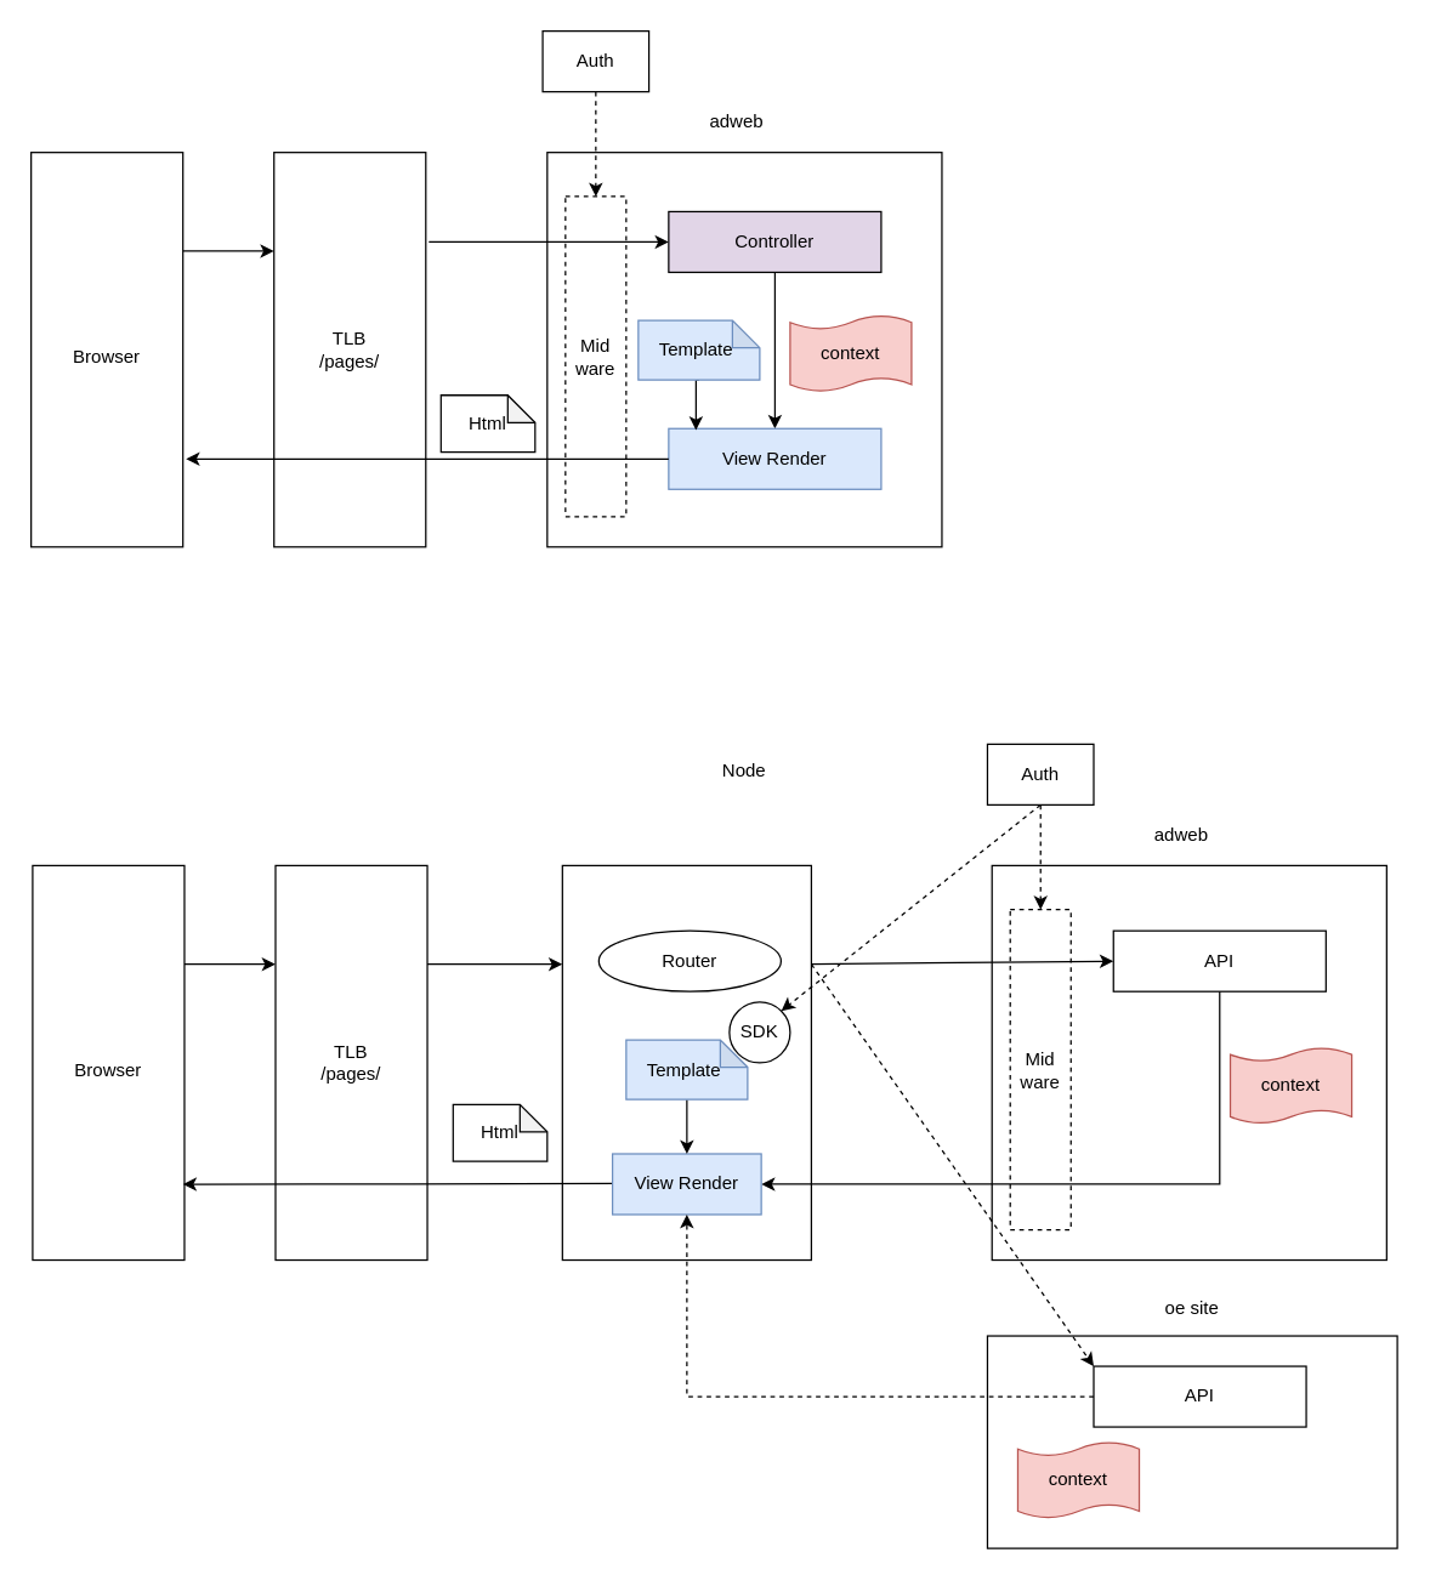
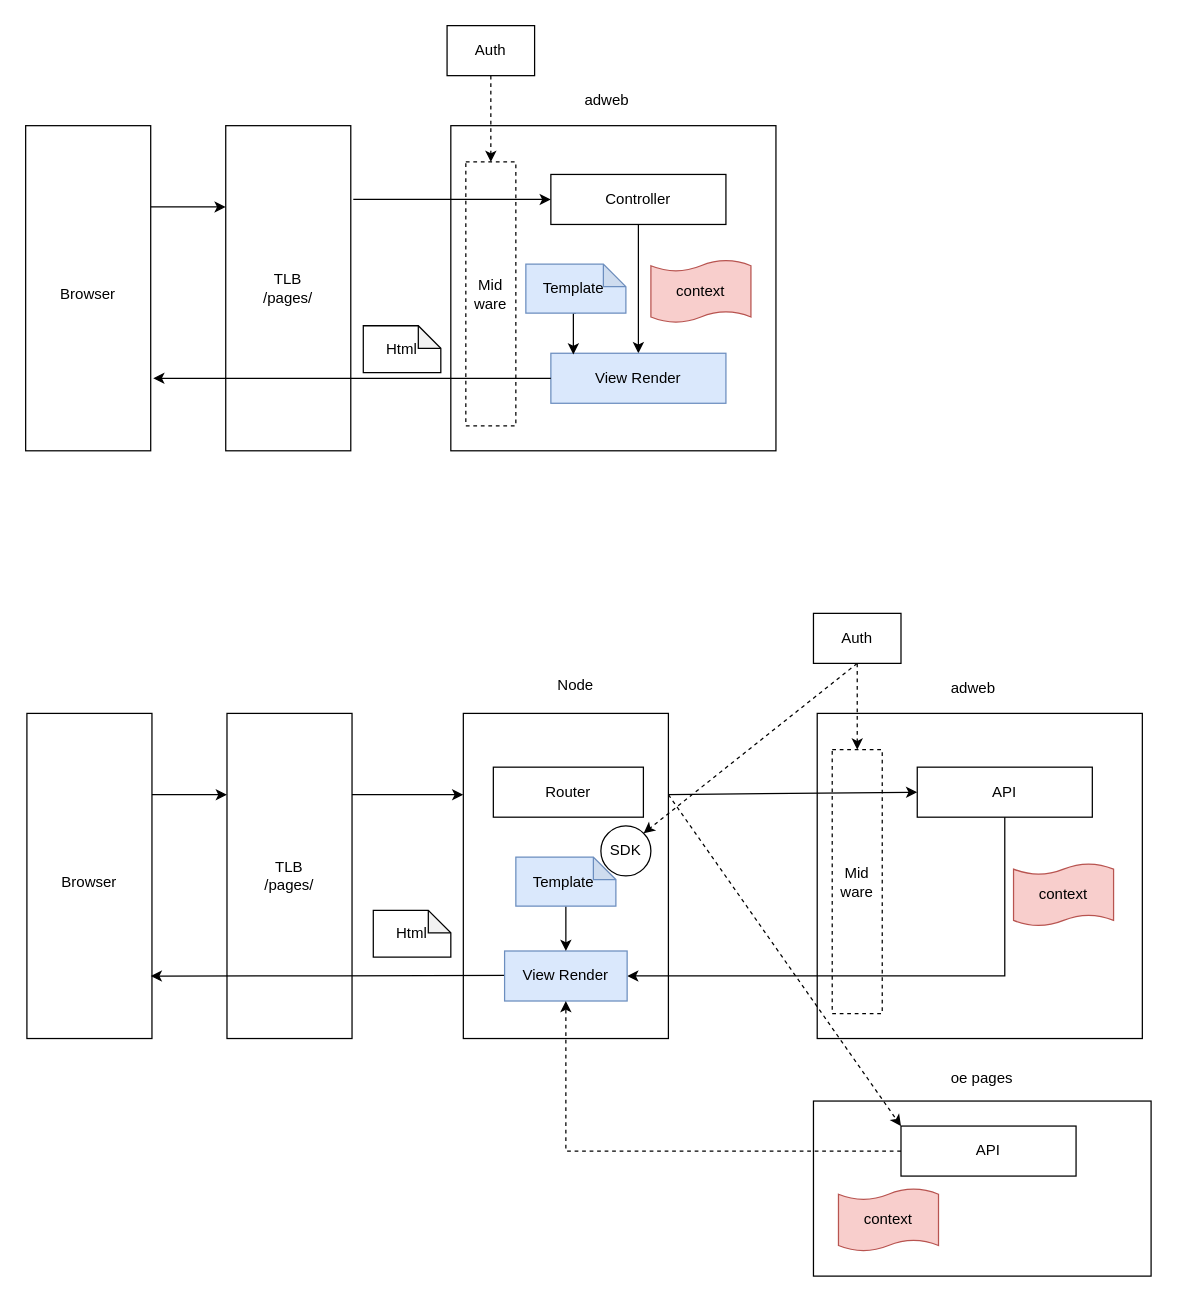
- <mxCell id="9" value="Controller" style="rounded=0;whiteSpace=wrap;html=1;fillColor=#e1d5e7;" vertex="1" parent="1"><mxGeometry x="440" y="139" width="140" height="40" as="geometry" /></mxCell>
+ <mxCell id="9" value="Controller" style="rounded=0;whiteSpace=wrap;html=1;" vertex="1" parent="1"><mxGeometry x="440" y="139" width="140" height="40" as="geometry" /></mxCell>
- <mxCell id="32" value="Node" style="text;html=1;strokeColor=none;fillColor=none;align=center;verticalAlign=middle;whiteSpace=wrap;rounded=0;" vertex="1" parent="1"><mxGeometry x="445" y="497.5" width="90" height="20" as="geometry" /></mxCell>
+ <mxCell id="32" value="Node" style="text;html=1;strokeColor=none;fillColor=none;align=center;verticalAlign=middle;whiteSpace=wrap;rounded=0;" vertex="1" parent="1"><mxGeometry x="415" y="537.5" width="90" height="20" as="geometry" /></mxCell>
- <mxCell id="48" value="Router" style="ellipse;whiteSpace=wrap;html=1;" vertex="1" parent="1"><mxGeometry x="394" y="613" width="120" height="40" as="geometry" /></mxCell>
+ <mxCell id="48" value="Router" style="rounded=0;whiteSpace=wrap;html=1;" vertex="1" parent="1"><mxGeometry x="394" y="613" width="120" height="40" as="geometry" /></mxCell>
- <mxCell id="43" value="oe site" style="text;html=1;strokeColor=none;fillColor=none;align=center;verticalAlign=middle;whiteSpace=wrap;rounded=0;" vertex="1" parent="1"><mxGeometry x="740" y="852" width="90" height="20" as="geometry" /></mxCell>
+ <mxCell id="43" value="oe pages" style="text;html=1;strokeColor=none;fillColor=none;align=center;verticalAlign=middle;whiteSpace=wrap;rounded=0;" vertex="1" parent="1"><mxGeometry x="740" y="852" width="90" height="20" as="geometry" /></mxCell>
